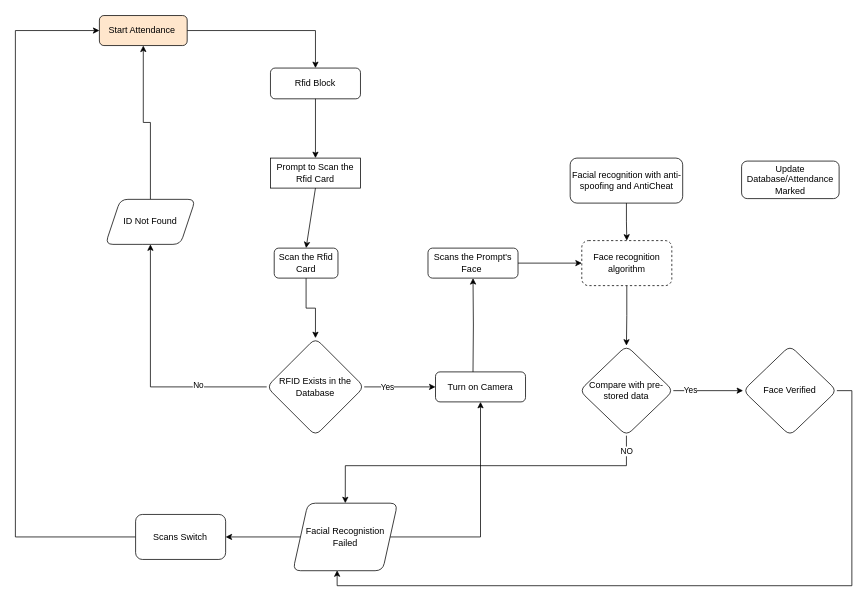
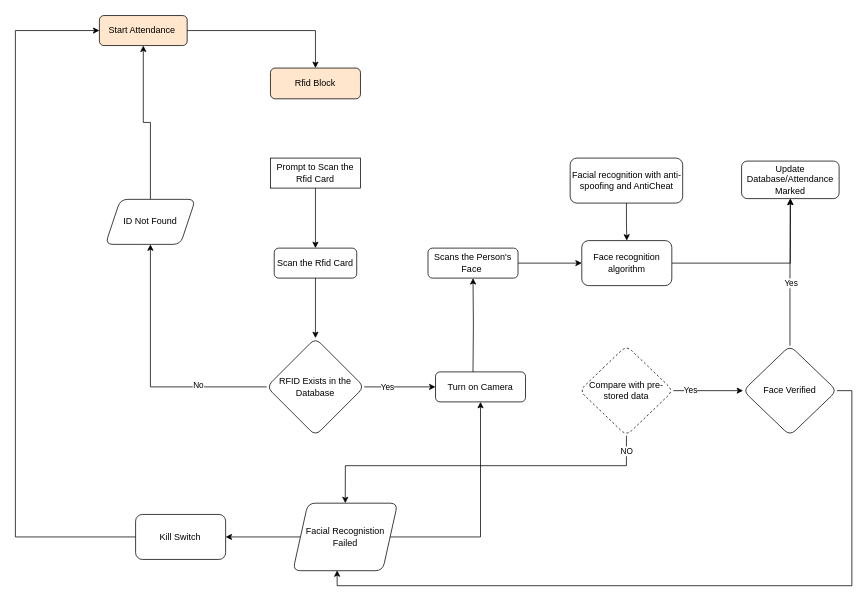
- <mxCell id="6" value="Rfid Block&lt;br&gt;" style="rounded=1;whiteSpace=wrap;html=1;fontSize=12;glass=0;strokeWidth=1;shadow=0;" parent="1" vertex="1"><mxGeometry x="360" y="90" width="120" height="41" as="geometry" /></mxCell>
+ <mxCell id="6" value="Rfid Block&lt;br&gt;" style="rounded=1;whiteSpace=wrap;html=1;fontSize=12;glass=0;strokeWidth=1;shadow=0;fillColor=#ffe6cc;" parent="1" vertex="1"><mxGeometry x="360" y="90" width="120" height="41" as="geometry" /></mxCell>
- <mxCell id="17" value="" style="endArrow=classic;html=1;rounded=0;exitX=0.5;exitY=1;exitDx=0;exitDy=0;entryX=0.5;entryY=0;entryDx=0;entryDy=0;" edge="1" parent="1" source="6" target="7"><mxGeometry width="50" height="50" relative="1" as="geometry"><mxPoint x="490" y="250" as="sourcePoint" /><mxPoint x="540" y="200" as="targetPoint" /></mxGeometry></mxCell>
- <mxCell id="9" value="Scan the Rfid Card" style="rounded=1;whiteSpace=wrap;html=1;fontSize=12;glass=0;strokeWidth=1;shadow=0;" parent="1" vertex="1"><mxGeometry x="365" y="330" width="85" height="40" as="geometry" /></mxCell>
+ <mxCell id="9" value="Scan the Rfid Card" style="rounded=1;whiteSpace=wrap;html=1;fontSize=12;glass=0;strokeWidth=1;shadow=0;" parent="1" vertex="1"><mxGeometry x="365" y="330" width="110" height="40" as="geometry" /></mxCell>
- <mxCell id="20" value="Scans the Prompt's Face&amp;nbsp;" style="rounded=1;whiteSpace=wrap;html=1;fontSize=12;glass=0;strokeWidth=1;shadow=0;" vertex="1" parent="1"><mxGeometry x="570" y="330" width="120" height="40" as="geometry" /></mxCell>
+ <mxCell id="20" value="Scans the Person's Face&amp;nbsp;" style="rounded=1;whiteSpace=wrap;html=1;fontSize=12;glass=0;strokeWidth=1;shadow=0;" vertex="1" parent="1"><mxGeometry x="570" y="330" width="120" height="40" as="geometry" /></mxCell>
- <mxCell id="27" value="Face recognition algorithm" style="whiteSpace=wrap;html=1;rounded=1;glass=0;strokeWidth=1;shadow=0;dashed=1;" vertex="1" parent="1"><mxGeometry x="775" y="320" width="120" height="60" as="geometry" /></mxCell>
+ <mxCell id="27" value="Face recognition algorithm" style="whiteSpace=wrap;html=1;rounded=1;glass=0;strokeWidth=1;shadow=0;" vertex="1" parent="1"><mxGeometry x="775" y="320" width="120" height="60" as="geometry" /></mxCell>
+ <mxCell id="12" style="edgeStyle=orthogonalEdgeStyle;rounded=0;orthogonalLoop=1;jettySize=auto;html=1;exitX=0.5;exitY=0;exitDx=0;exitDy=0;" edge="1" parent="1" source="15" target="16"><mxGeometry relative="1" as="geometry" /></mxCell>
+ <mxCell id="13" value="Yes" style="edgeLabel;html=1;align=center;verticalAlign=middle;resizable=0;points=[];" vertex="1" connectable="0" parent="12"><mxGeometry x="0.339" y="-2" relative="1" as="geometry"><mxPoint x="-2" y="48" as="offset" /></mxGeometry></mxCell>
- <mxCell id="26" value="" style="edgeStyle=orthogonalEdgeStyle;rounded=0;orthogonalLoop=1;jettySize=auto;html=1;" edge="1" parent="1" source="27" target="30"><mxGeometry relative="1" as="geometry" /></mxCell>
+ <mxCell id="26" value="" style="edgeStyle=orthogonalEdgeStyle;rounded=0;orthogonalLoop=1;jettySize=auto;html=1;" edge="1" parent="1" source="27" target="16"><mxGeometry relative="1" as="geometry" /></mxCell>
- <mxCell id="30" value="Compare with pre-stored data" style="rhombus;whiteSpace=wrap;html=1;rounded=1;glass=0;strokeWidth=1;shadow=0;" vertex="1" parent="1"><mxGeometry x="772" y="460" width="125" height="120" as="geometry" /></mxCell>
+ <mxCell id="30" value="Compare with pre-stored data" style="rhombus;whiteSpace=wrap;html=1;rounded=1;glass=0;strokeWidth=1;shadow=0;dashed=1;" vertex="1" parent="1"><mxGeometry x="772" y="460" width="125" height="120" as="geometry" /></mxCell>
- <mxCell id="37" value="Scans Switch" style="whiteSpace=wrap;html=1;rounded=1;glass=0;strokeWidth=1;shadow=0;" vertex="1" parent="1"><mxGeometry x="180.25" y="685" width="120" height="60" as="geometry" /></mxCell>
+ <mxCell id="37" value="Kill Switch" style="whiteSpace=wrap;html=1;rounded=1;glass=0;strokeWidth=1;shadow=0;" vertex="1" parent="1"><mxGeometry x="180.25" y="685" width="120" height="60" as="geometry" /></mxCell>
